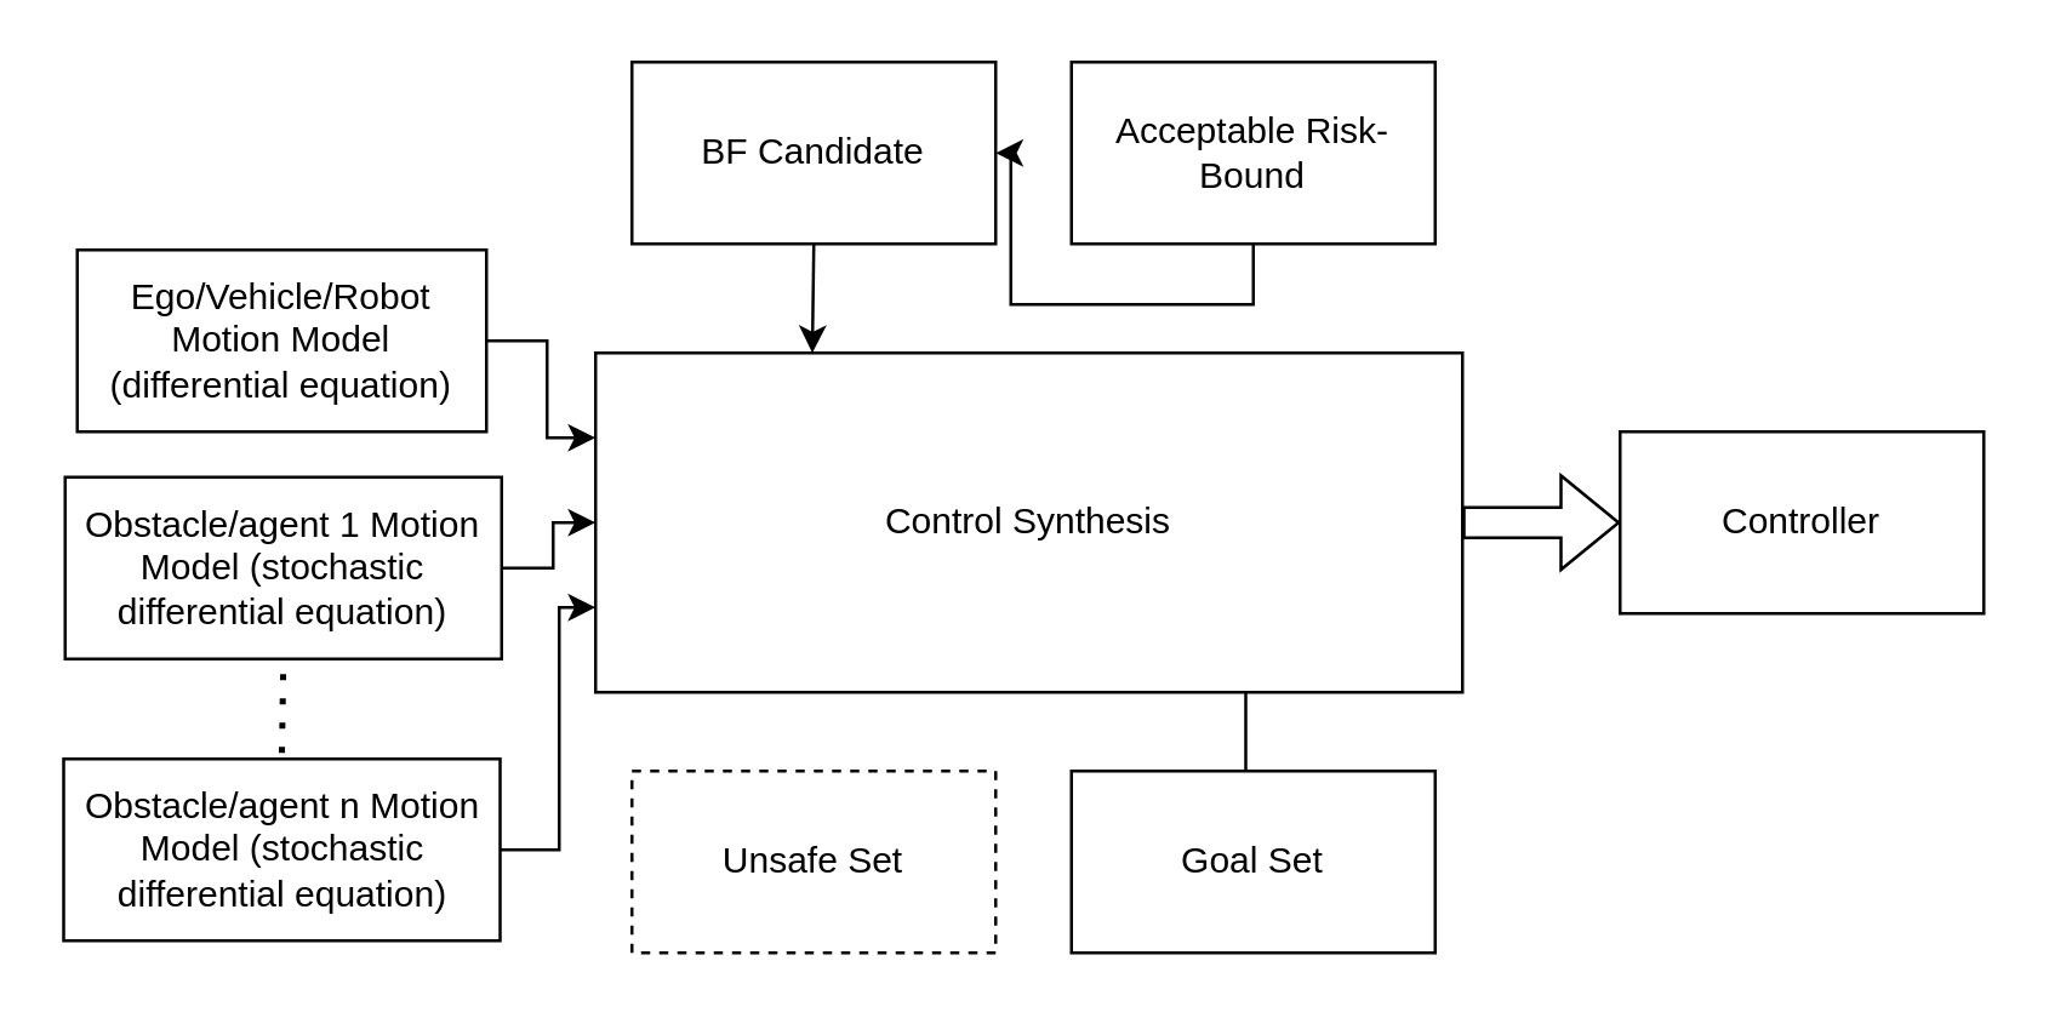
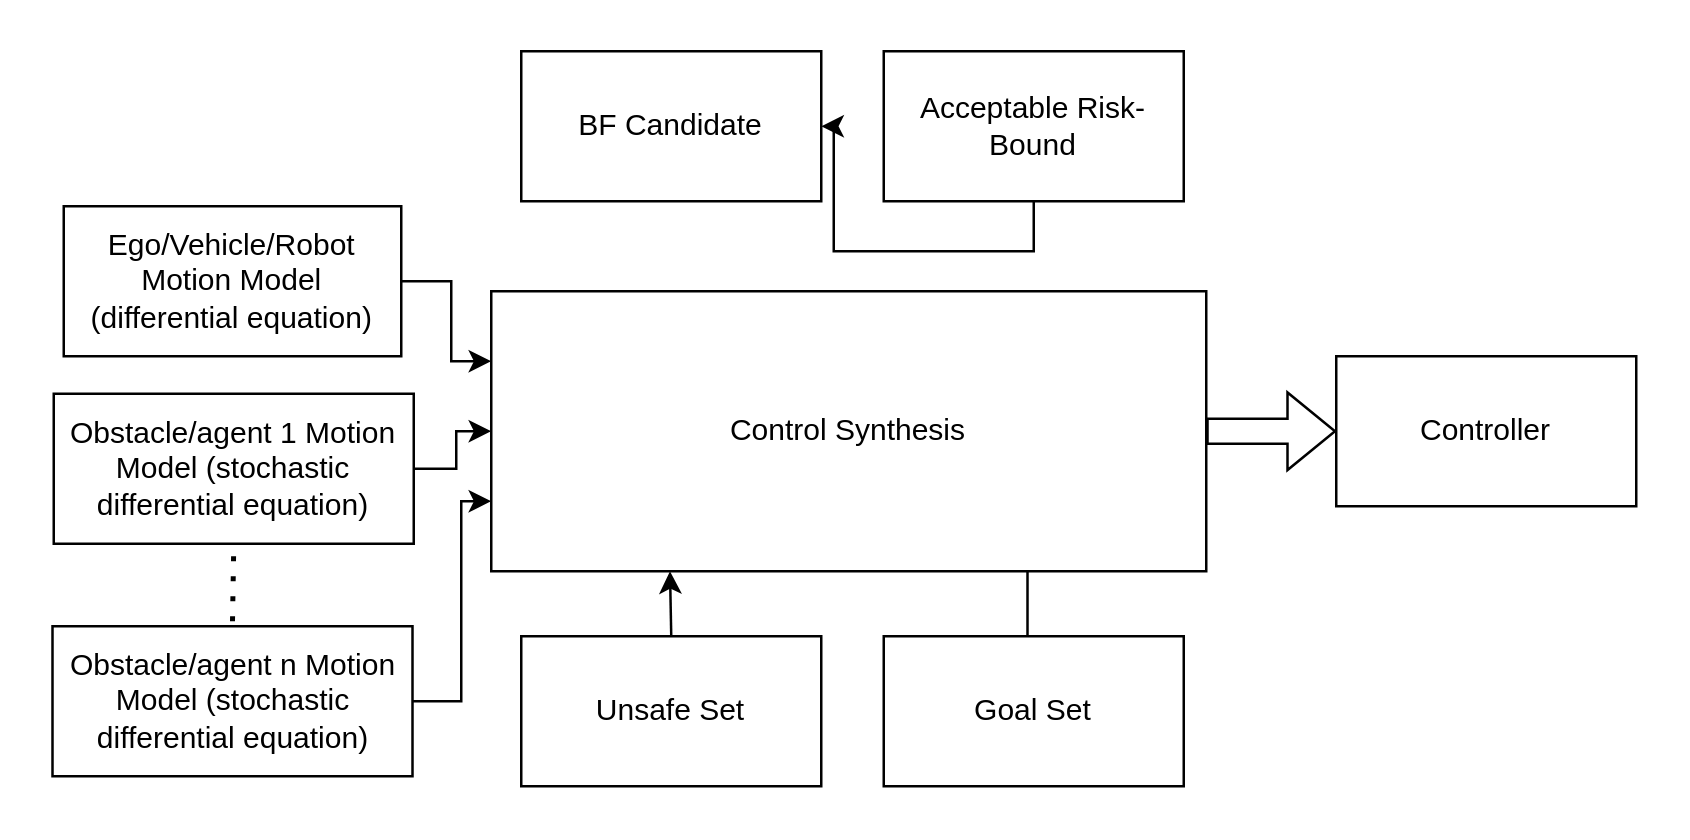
- <mxCell id="8" style="edgeStyle=orthogonalEdgeStyle;rounded=0;orthogonalLoop=1;jettySize=auto;html=1;exitX=0.5;exitY=1;exitDx=0;exitDy=0;entryX=0.25;entryY=0;entryDx=0;entryDy=0;" edge="1" parent="1" source="9" target="15"><mxGeometry relative="1" as="geometry" /></mxCell>
+ <mxCell id="6" style="edgeStyle=orthogonalEdgeStyle;rounded=0;orthogonalLoop=1;jettySize=auto;html=1;exitX=0.5;exitY=0;exitDx=0;exitDy=0;entryX=0.25;entryY=1;entryDx=0;entryDy=0;" edge="1" parent="1" source="7" target="15"><mxGeometry relative="1" as="geometry" /></mxCell>
- <mxCell id="7" value="Unsafe Set" style="rounded=0;whiteSpace=wrap;html=1;dashed=1;" vertex="1" parent="1"><mxGeometry x="208" y="254" width="120" height="60" as="geometry" /></mxCell>
+ <mxCell id="7" value="Unsafe Set" style="rounded=0;whiteSpace=wrap;html=1;" vertex="1" parent="1"><mxGeometry x="208" y="254" width="120" height="60" as="geometry" /></mxCell>
